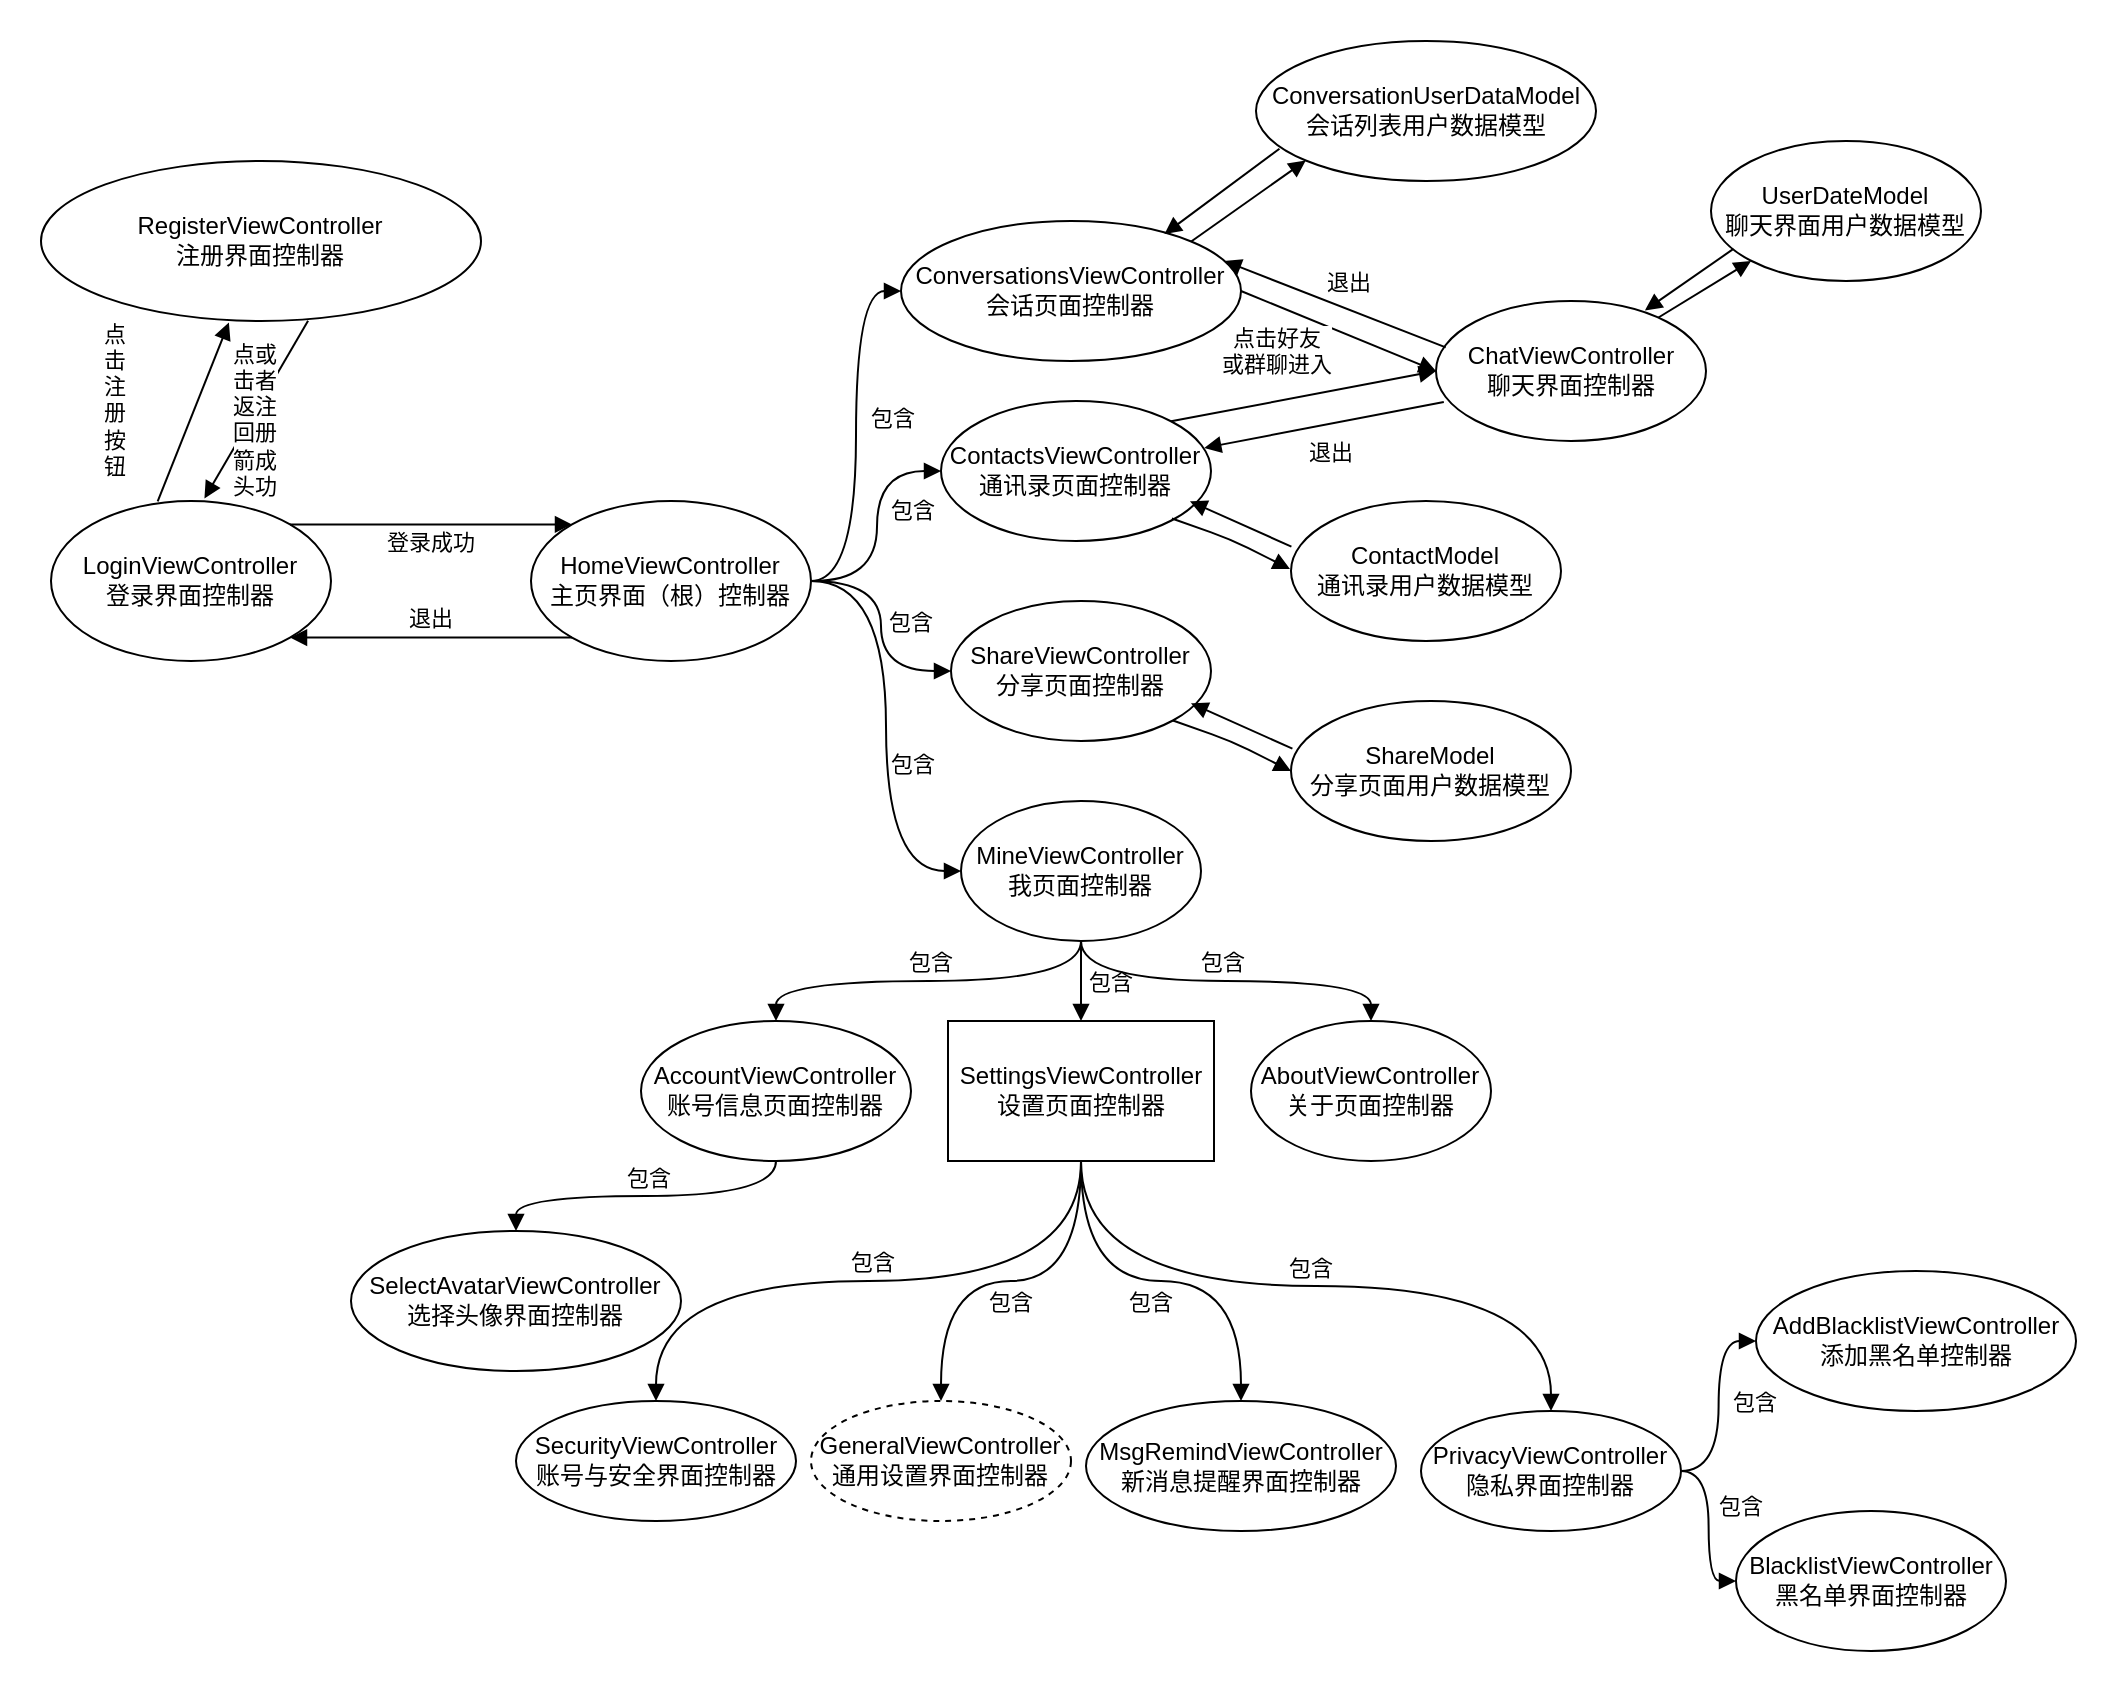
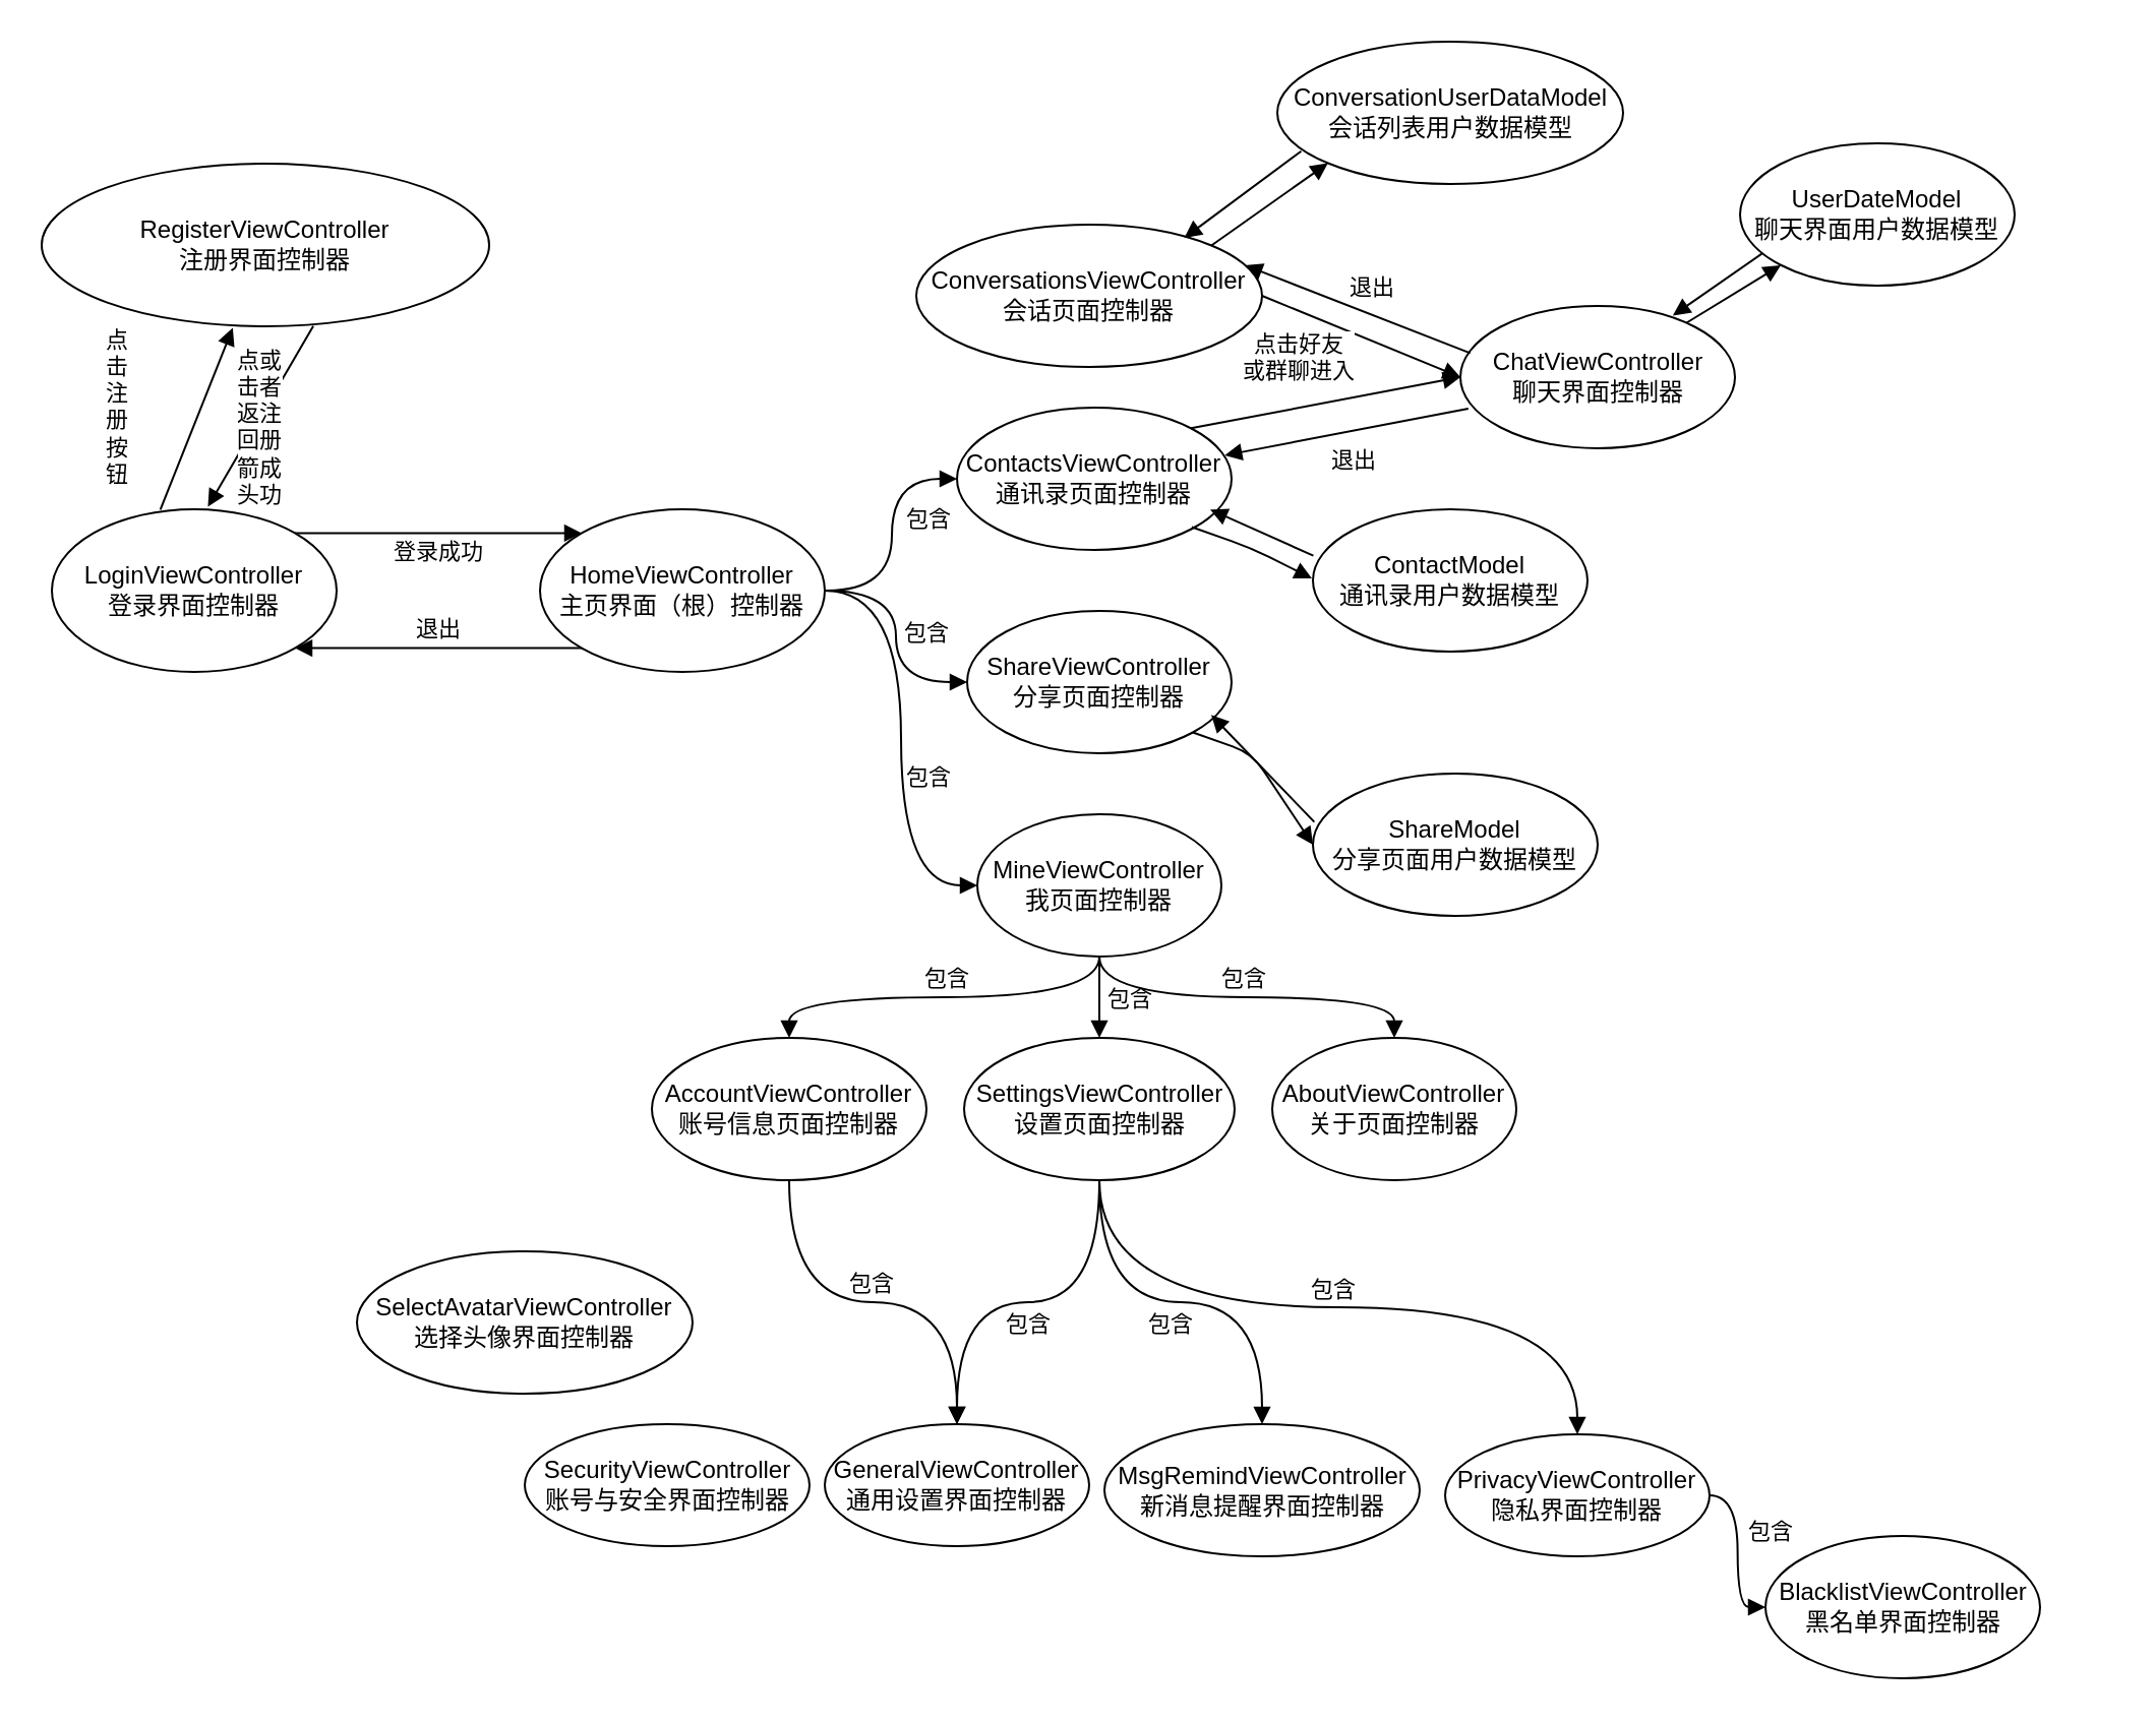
- <mxCell id="20" value="包含" style="html=1;verticalAlign=bottom;endArrow=block;exitX=1;exitY=0.5;exitDx=0;exitDy=0;entryX=0;entryY=0.5;entryDx=0;entryDy=0;edgeStyle=orthogonalEdgeStyle;curved=1;" parent="1" source="4" target="9" edge="1"><mxGeometry y="-18" width="80" relative="1" as="geometry"><mxPoint x="263.997" y="144.716" as="sourcePoint" /><mxPoint x="405.003" y="144.716" as="targetPoint" /><mxPoint as="offset" /></mxGeometry></mxCell>
- <mxCell id="15" value="ShareModel&lt;br&gt;分享页面用户数据模型" style="ellipse;whiteSpace=wrap;html=1;" parent="1" vertex="1"><mxGeometry x="645" y="350" width="140" height="70" as="geometry" /></mxCell>
+ <mxCell id="15" value="ShareModel&lt;br&gt;分享页面用户数据模型" style="ellipse;whiteSpace=wrap;html=1;" parent="1" vertex="1"><mxGeometry x="645" y="380" width="140" height="70" as="geometry" /></mxCell>
- <mxCell id="17" value="&lt;div&gt;SettingsViewController&lt;/div&gt;&lt;div&gt;设置页面控制器&lt;/div&gt;" style="whiteSpace=wrap;html=1;rounded=0;" parent="1" vertex="1"><mxGeometry x="473.5" y="510" width="133" height="70" as="geometry" /></mxCell>
+ <mxCell id="17" value="&lt;div&gt;SettingsViewController&lt;/div&gt;&lt;div&gt;设置页面控制器&lt;/div&gt;" style="ellipse;whiteSpace=wrap;html=1;" parent="1" vertex="1"><mxGeometry x="473.5" y="510" width="133" height="70" as="geometry" /></mxCell>
- <mxCell id="32" value="包含" style="html=1;verticalAlign=bottom;endArrow=block;entryX=0.5;entryY=0;entryDx=0;entryDy=0;edgeStyle=orthogonalEdgeStyle;curved=1;exitX=0.5;exitY=1;exitDx=0;exitDy=0;" parent="1" source="16" target="19" edge="1"><mxGeometry x="-0.014" width="80" relative="1" as="geometry"><mxPoint x="357.667" y="590.167" as="sourcePoint" /><mxPoint x="205.167" y="630.167" as="targetPoint" /><mxPoint as="offset" /></mxGeometry></mxCell>
+ <mxCell id="32" value="包含" style="html=1;verticalAlign=bottom;endArrow=block;edgeStyle=orthogonalEdgeStyle;curved=1;exitX=0.5;exitY=1;exitDx=0;exitDy=0;" parent="1" source="16" target="27" edge="1"><mxGeometry x="-0.014" width="80" relative="1" as="geometry"><mxPoint x="357.667" y="590.167" as="sourcePoint" /><mxPoint x="205.167" y="630.167" as="targetPoint" /><mxPoint as="offset" /></mxGeometry></mxCell>
- <mxCell id="33" value="包含" style="html=1;verticalAlign=bottom;endArrow=block;entryX=0.5;entryY=0;entryDx=0;entryDy=0;edgeStyle=orthogonalEdgeStyle;curved=1;exitX=0.5;exitY=1;exitDx=0;exitDy=0;" parent="1" source="17" target="28" edge="1"><mxGeometry x="-0.014" width="80" relative="1" as="geometry"><mxPoint x="577.167" y="609.667" as="sourcePoint" /><mxPoint x="424.667" y="649.667" as="targetPoint" /><mxPoint as="offset" /></mxGeometry></mxCell>
- <mxCell id="31" value="&lt;div&gt;AddBlacklistViewController&lt;/div&gt;&lt;div&gt;添加黑名单控制器&lt;/div&gt;" style="ellipse;whiteSpace=wrap;html=1;" parent="1" vertex="1"><mxGeometry x="877.5" y="635" width="160" height="70" as="geometry" /></mxCell>
- <mxCell id="36" value="包含" style="html=1;verticalAlign=bottom;endArrow=block;edgeStyle=orthogonalEdgeStyle;curved=1;exitX=1;exitY=0.5;exitDx=0;exitDy=0;entryX=0;entryY=0.5;entryDx=0;entryDy=0;" parent="1" source="29" target="31" edge="1"><mxGeometry x="-0.132" y="-18" width="80" relative="1" as="geometry"><mxPoint x="774.667" y="707.333" as="sourcePoint" /><mxPoint x="944.667" y="522.333" as="targetPoint" /><mxPoint as="offset" /></mxGeometry></mxCell>
- <mxCell id="27" value="&lt;div&gt;GeneralViewController&lt;/div&gt;&lt;div&gt;通用设置界面控制器&lt;/div&gt;" style="ellipse;whiteSpace=wrap;html=1;dashed=1;" parent="1" vertex="1"><mxGeometry x="405" y="700" width="130" height="60" as="geometry" /></mxCell>
+ <mxCell id="27" value="&lt;div&gt;GeneralViewController&lt;/div&gt;&lt;div&gt;通用设置界面控制器&lt;/div&gt;" style="ellipse;whiteSpace=wrap;html=1;" parent="1" vertex="1"><mxGeometry x="405" y="700" width="130" height="60" as="geometry" /></mxCell>
